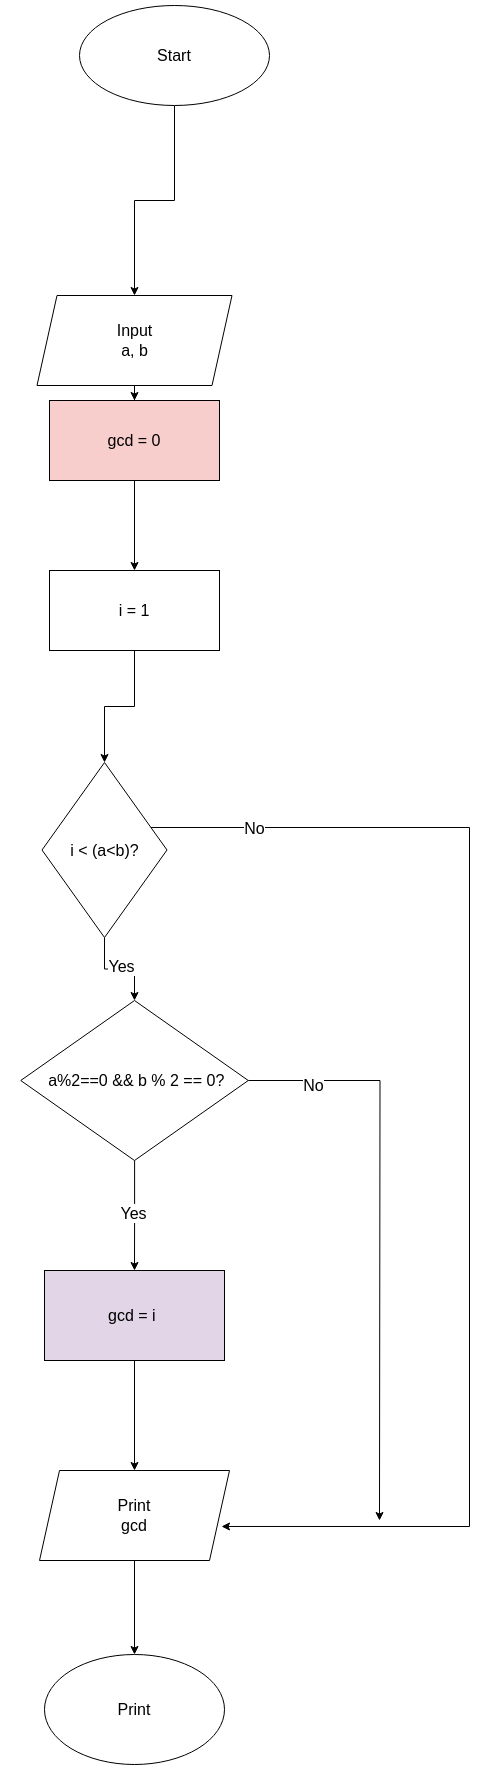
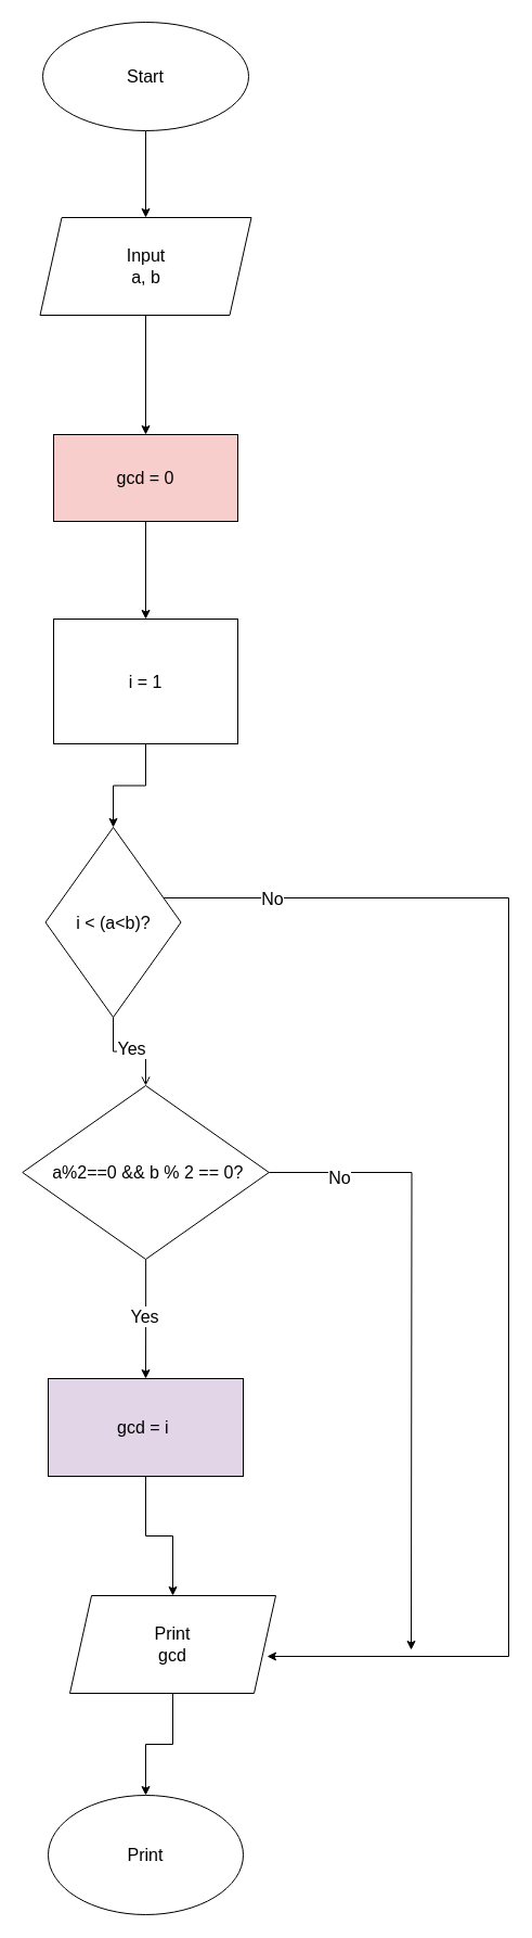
- <mxCell id="3" value="&lt;font style=&quot;font-size: 16px;&quot;&gt;Start&lt;/font&gt;" style="ellipse;whiteSpace=wrap;html=1;" vertex="1" parent="1"><mxGeometry x="79" y="5" width="190" height="100" as="geometry" /></mxCell>
+ <mxCell id="3" value="&lt;font style=&quot;font-size: 16px;&quot;&gt;Start&lt;/font&gt;" style="ellipse;whiteSpace=wrap;html=1;" vertex="1" parent="1"><mxGeometry x="39" y="20" width="190" height="100" as="geometry" /></mxCell>
- <mxCell id="5" value="Input&lt;br&gt;a, b" style="shape=parallelogram;perimeter=parallelogramPerimeter;whiteSpace=wrap;html=1;fixedSize=1;fontSize=16;" vertex="1" parent="1"><mxGeometry x="36.5" y="295" width="195" height="90" as="geometry" /></mxCell>
+ <mxCell id="5" value="Input&lt;br&gt;a, b" style="shape=parallelogram;perimeter=parallelogramPerimeter;whiteSpace=wrap;html=1;fixedSize=1;fontSize=16;" vertex="1" parent="1"><mxGeometry x="36.5" y="200" width="195" height="90" as="geometry" /></mxCell>
- <mxCell id="19" value="i = 1" style="rounded=0;whiteSpace=wrap;html=1;fontSize=16;" vertex="1" parent="1"><mxGeometry x="49" y="570" width="170" height="80" as="geometry" /></mxCell>
+ <mxCell id="19" value="i = 1" style="rounded=0;whiteSpace=wrap;html=1;fontSize=16;" vertex="1" parent="1"><mxGeometry x="49" y="570" width="170" height="115" as="geometry" /></mxCell>
- <mxCell id="6" style="edgeStyle=orthogonalEdgeStyle;rounded=0;orthogonalLoop=1;jettySize=auto;html=1;entryX=0.5;entryY=0;entryDx=0;entryDy=0;fontSize=16;" edge="1" parent="1" source="10" target="15"><mxGeometry relative="1" as="geometry" /></mxCell>
+ <mxCell id="6" style="edgeStyle=orthogonalEdgeStyle;rounded=0;orthogonalLoop=1;jettySize=auto;html=1;entryX=0.5;entryY=0;entryDx=0;entryDy=0;fontSize=16;endArrow=open;" edge="1" parent="1" source="10" target="15"><mxGeometry relative="1" as="geometry" /></mxCell>
- <mxCell id="23" value="Print&lt;br&gt;gcd" style="shape=parallelogram;perimeter=parallelogramPerimeter;whiteSpace=wrap;html=1;fixedSize=1;fontSize=16;" vertex="1" parent="1"><mxGeometry x="39" y="1470" width="190" height="90" as="geometry" /></mxCell>
+ <mxCell id="23" value="Print&lt;br&gt;gcd" style="shape=parallelogram;perimeter=parallelogramPerimeter;whiteSpace=wrap;html=1;fixedSize=1;fontSize=16;" vertex="1" parent="1"><mxGeometry x="64" y="1470" width="190" height="90" as="geometry" /></mxCell>
